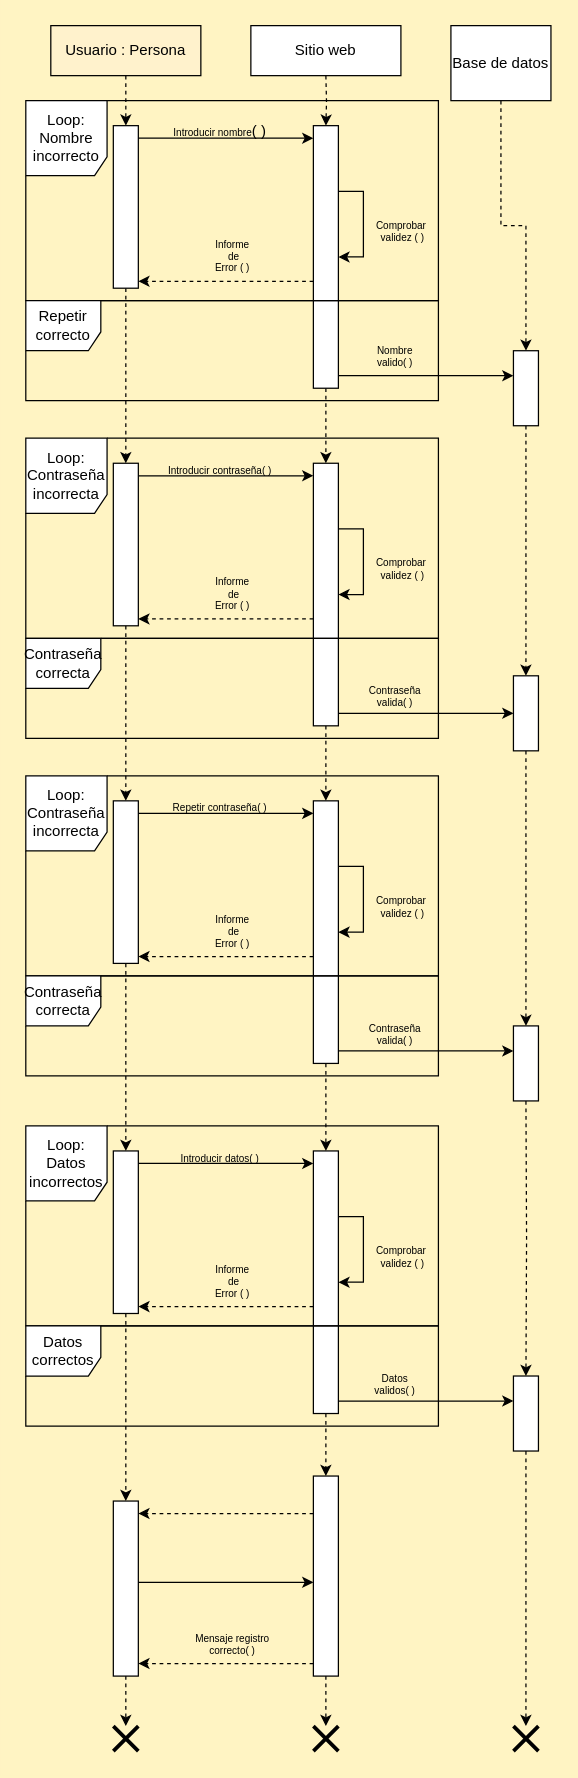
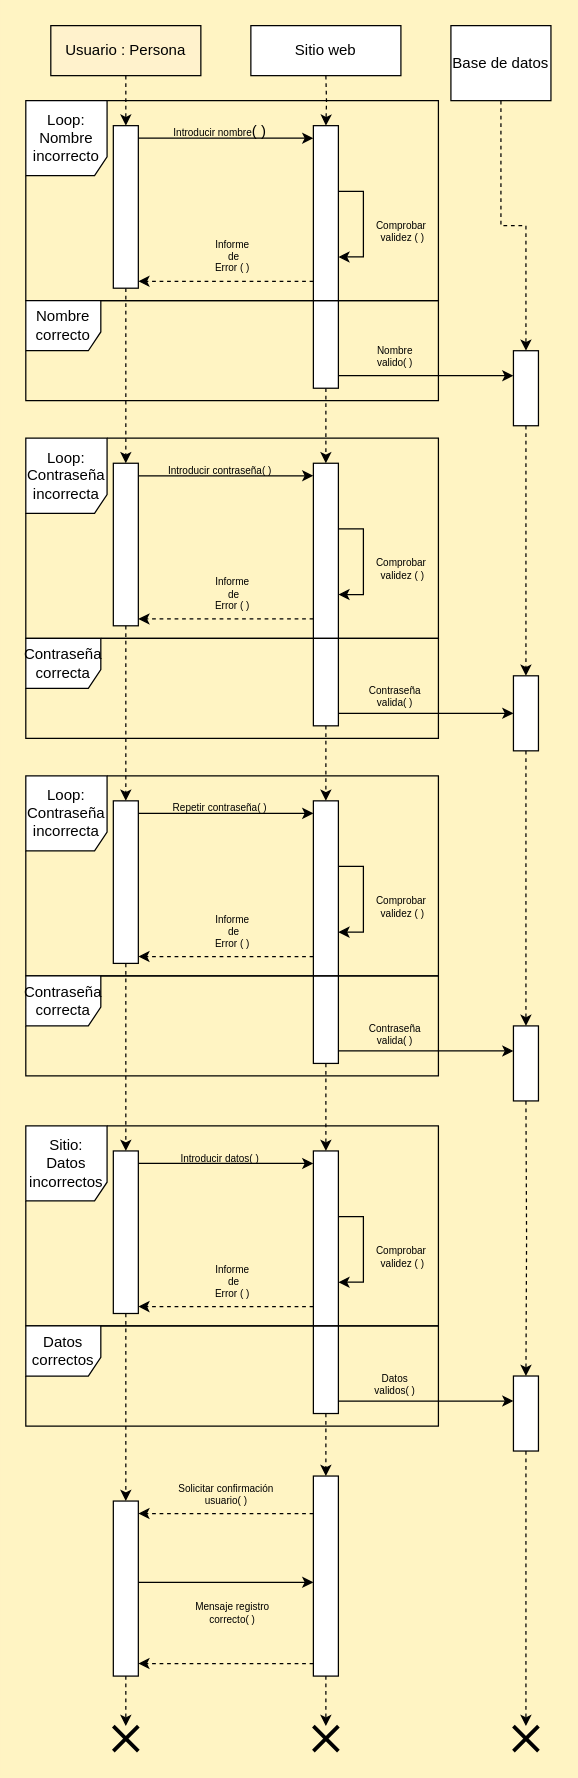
- <mxCell id="23" value="&lt;div&gt;Repetir correcto&lt;br&gt;&lt;/div&gt;" style="shape=umlFrame;whiteSpace=wrap;html=1;pointerEvents=0;width=60;height=40;" parent="1" vertex="1"><mxGeometry x="20" y="240" width="330" height="80" as="geometry" /></mxCell>
+ <mxCell id="23" value="&lt;div&gt;Nombre correcto&lt;br&gt;&lt;/div&gt;" style="shape=umlFrame;whiteSpace=wrap;html=1;pointerEvents=0;width=60;height=40;" parent="1" vertex="1"><mxGeometry x="20" y="240" width="330" height="80" as="geometry" /></mxCell>
- <mxCell id="64" value="&lt;div&gt;Loop:&lt;/div&gt;&lt;div&gt;Datos&lt;/div&gt;&lt;div&gt;incorrectos&lt;br&gt;&lt;/div&gt;" style="shape=umlFrame;whiteSpace=wrap;html=1;pointerEvents=0;width=65;height=60;" parent="1" vertex="1"><mxGeometry x="20" y="900" width="330" height="160" as="geometry" /></mxCell>
+ <mxCell id="64" value="&lt;div&gt;Sitio:&lt;/div&gt;&lt;div&gt;Datos&lt;/div&gt;&lt;div&gt;incorrectos&lt;br&gt;&lt;/div&gt;" style="shape=umlFrame;whiteSpace=wrap;html=1;pointerEvents=0;width=65;height=60;" parent="1" vertex="1"><mxGeometry x="20" y="900" width="330" height="160" as="geometry" /></mxCell>
+ <mxCell id="78" value="&lt;div style=&quot;font-size: 8px;&quot;&gt;&lt;font style=&quot;font-size: 8px;&quot;&gt;Solicitar confirmación &lt;br&gt;&lt;/font&gt;&lt;/div&gt;&lt;div style=&quot;font-size: 8px;&quot;&gt;&lt;font style=&quot;font-size: 8px;&quot;&gt;usuario( )&lt;br&gt;&lt;/font&gt;&lt;/div&gt;&lt;div style=&quot;font-size: 8px;&quot;&gt;&lt;font style=&quot;font-size: 8px;&quot;&gt;&lt;br&gt;&lt;/font&gt;&lt;/div&gt;" style="text;html=1;align=center;verticalAlign=middle;resizable=0;points=[];autosize=1;strokeColor=none;fillColor=none;" parent="1" vertex="1"><mxGeometry x="130" y="1180" width="100" height="40" as="geometry" /></mxCell>
- <mxCell id="81" value="&lt;div style=&quot;font-size: 8px;&quot;&gt;&lt;font style=&quot;font-size: 8px;&quot;&gt;Mensaje registro &lt;br&gt;&lt;/font&gt;&lt;/div&gt;&lt;div style=&quot;font-size: 8px;&quot;&gt;&lt;font style=&quot;font-size: 8px;&quot;&gt;correcto&lt;/font&gt;( )&lt;br&gt;&lt;/div&gt;" style="text;html=1;align=center;verticalAlign=middle;resizable=0;points=[];autosize=1;strokeColor=none;fillColor=none;" parent="1" vertex="1"><mxGeometry x="145" y="1300" width="80" height="30" as="geometry" /></mxCell>
+ <mxCell id="81" value="&lt;div style=&quot;font-size: 8px;&quot;&gt;&lt;font style=&quot;font-size: 8px;&quot;&gt;Mensaje registro &lt;br&gt;&lt;/font&gt;&lt;/div&gt;&lt;div style=&quot;font-size: 8px;&quot;&gt;&lt;font style=&quot;font-size: 8px;&quot;&gt;correcto&lt;/font&gt;( )&lt;br&gt;&lt;/div&gt;" style="text;html=1;align=center;verticalAlign=middle;resizable=0;points=[];autosize=1;strokeColor=none;fillColor=none;" parent="1" vertex="1"><mxGeometry x="145" y="1275" width="80" height="30" as="geometry" /></mxCell>
